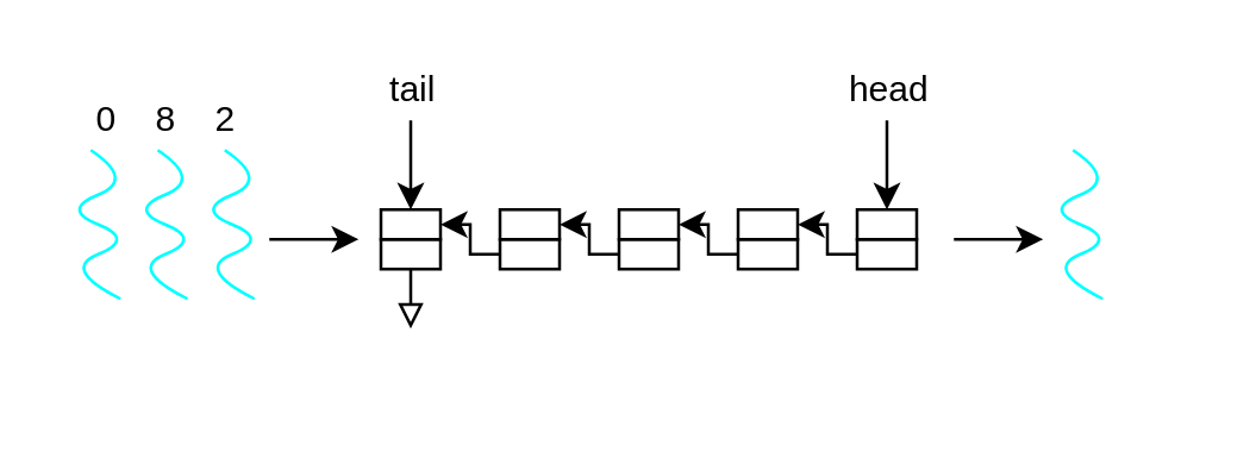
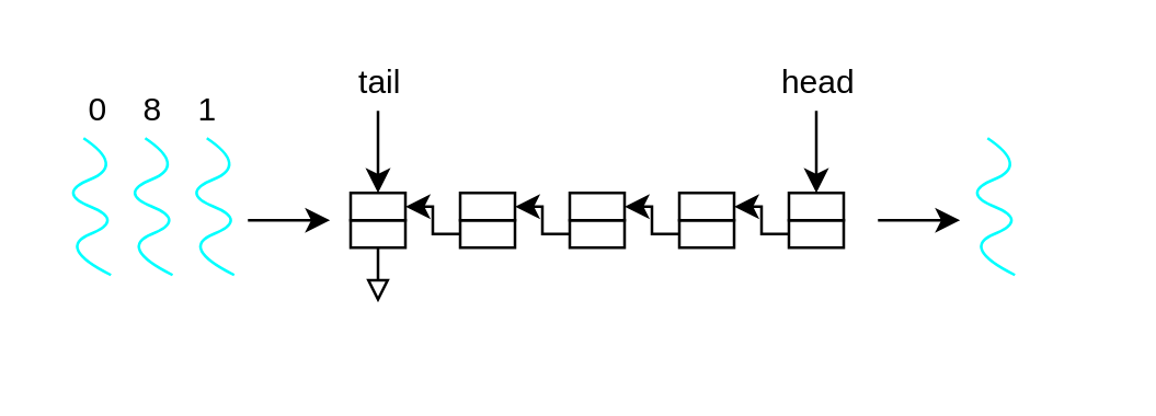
- <mxCell id="32" value="2" style="text;html=1;align=center;verticalAlign=middle;resizable=0;points=[];autosize=1;strokeColor=none;fillColor=none;" vertex="1" parent="1"><mxGeometry x="65" y="30" width="20" height="20" as="geometry" /></mxCell>
+ <mxCell id="32" value="1" style="text;html=1;align=center;verticalAlign=middle;resizable=0;points=[];autosize=1;strokeColor=none;fillColor=none;" vertex="1" parent="1"><mxGeometry x="65" y="30" width="20" height="20" as="geometry" /></mxCell>
